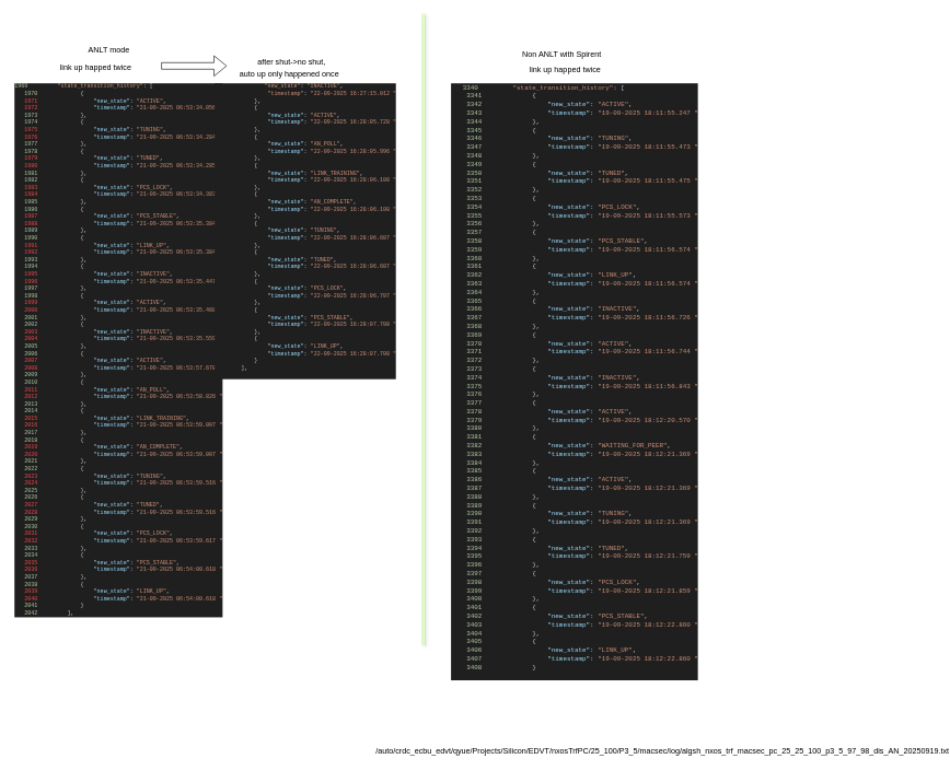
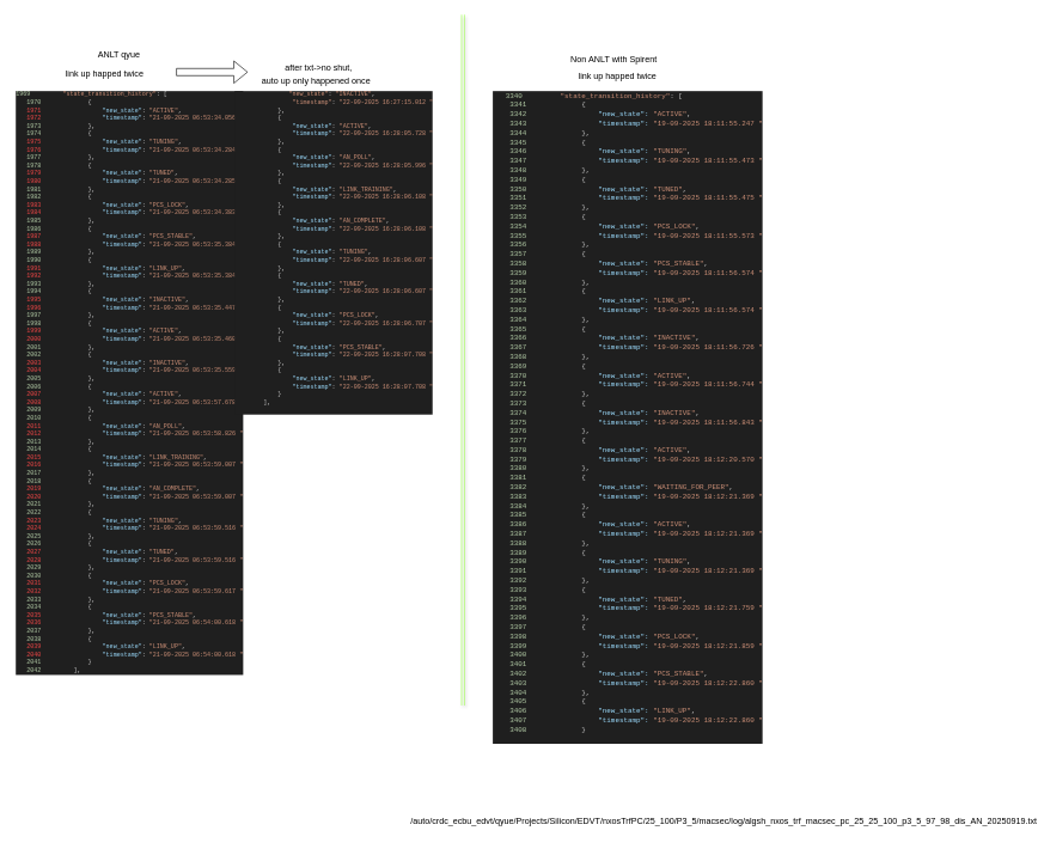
- <mxCell id="6" value="ANLT mode" style="text;html=1;align=center;verticalAlign=middle;resizable=0;points=[];autosize=1;strokeColor=none;fillColor=none;" vertex="1" parent="1"><mxGeometry x="120" y="61" width="90" height="30" as="geometry" /></mxCell>
+ <mxCell id="6" value="ANLT qyue" style="text;html=1;align=center;verticalAlign=middle;resizable=0;points=[];autosize=1;strokeColor=none;fillColor=none;" vertex="1" parent="1"><mxGeometry x="120" y="61" width="90" height="30" as="geometry" /></mxCell>
- <mxCell id="4" value="after shut-&amp;gt;no shut,&amp;nbsp;" style="text;html=1;align=center;verticalAlign=middle;resizable=0;points=[];autosize=1;strokeColor=none;fillColor=none;" vertex="1" parent="1"><mxGeometry x="380" y="80" width="130" height="30" as="geometry" /></mxCell>
+ <mxCell id="4" value="after txt-&amp;gt;no shut,&amp;nbsp;" style="text;html=1;align=center;verticalAlign=middle;resizable=0;points=[];autosize=1;strokeColor=none;fillColor=none;" vertex="1" parent="1"><mxGeometry x="380" y="80" width="130" height="30" as="geometry" /></mxCell>
